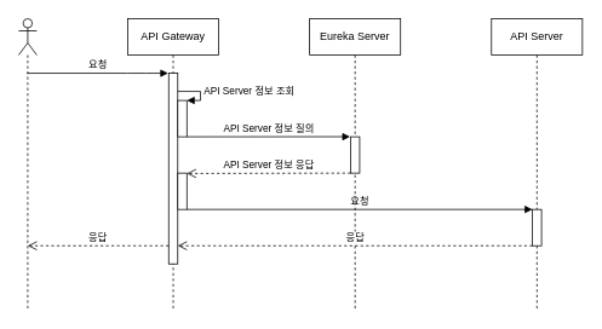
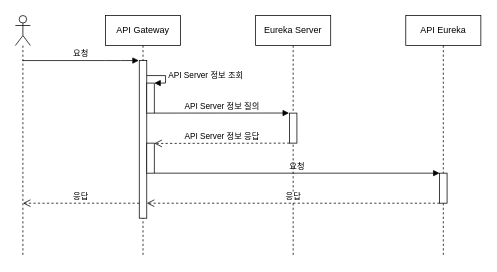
- <mxCell id="12" value="API Server" style="shape=umlLifeline;perimeter=lifelinePerimeter;whiteSpace=wrap;html=1;container=1;collapsible=0;recursiveResize=0;outlineConnect=0;" vertex="1" parent="1"><mxGeometry x="540" y="20" width="100" height="320" as="geometry" /></mxCell>
+ <mxCell id="12" value="API Eureka" style="shape=umlLifeline;perimeter=lifelinePerimeter;whiteSpace=wrap;html=1;container=1;collapsible=0;recursiveResize=0;outlineConnect=0;" vertex="1" parent="1"><mxGeometry x="540" y="20" width="100" height="320" as="geometry" /></mxCell>
